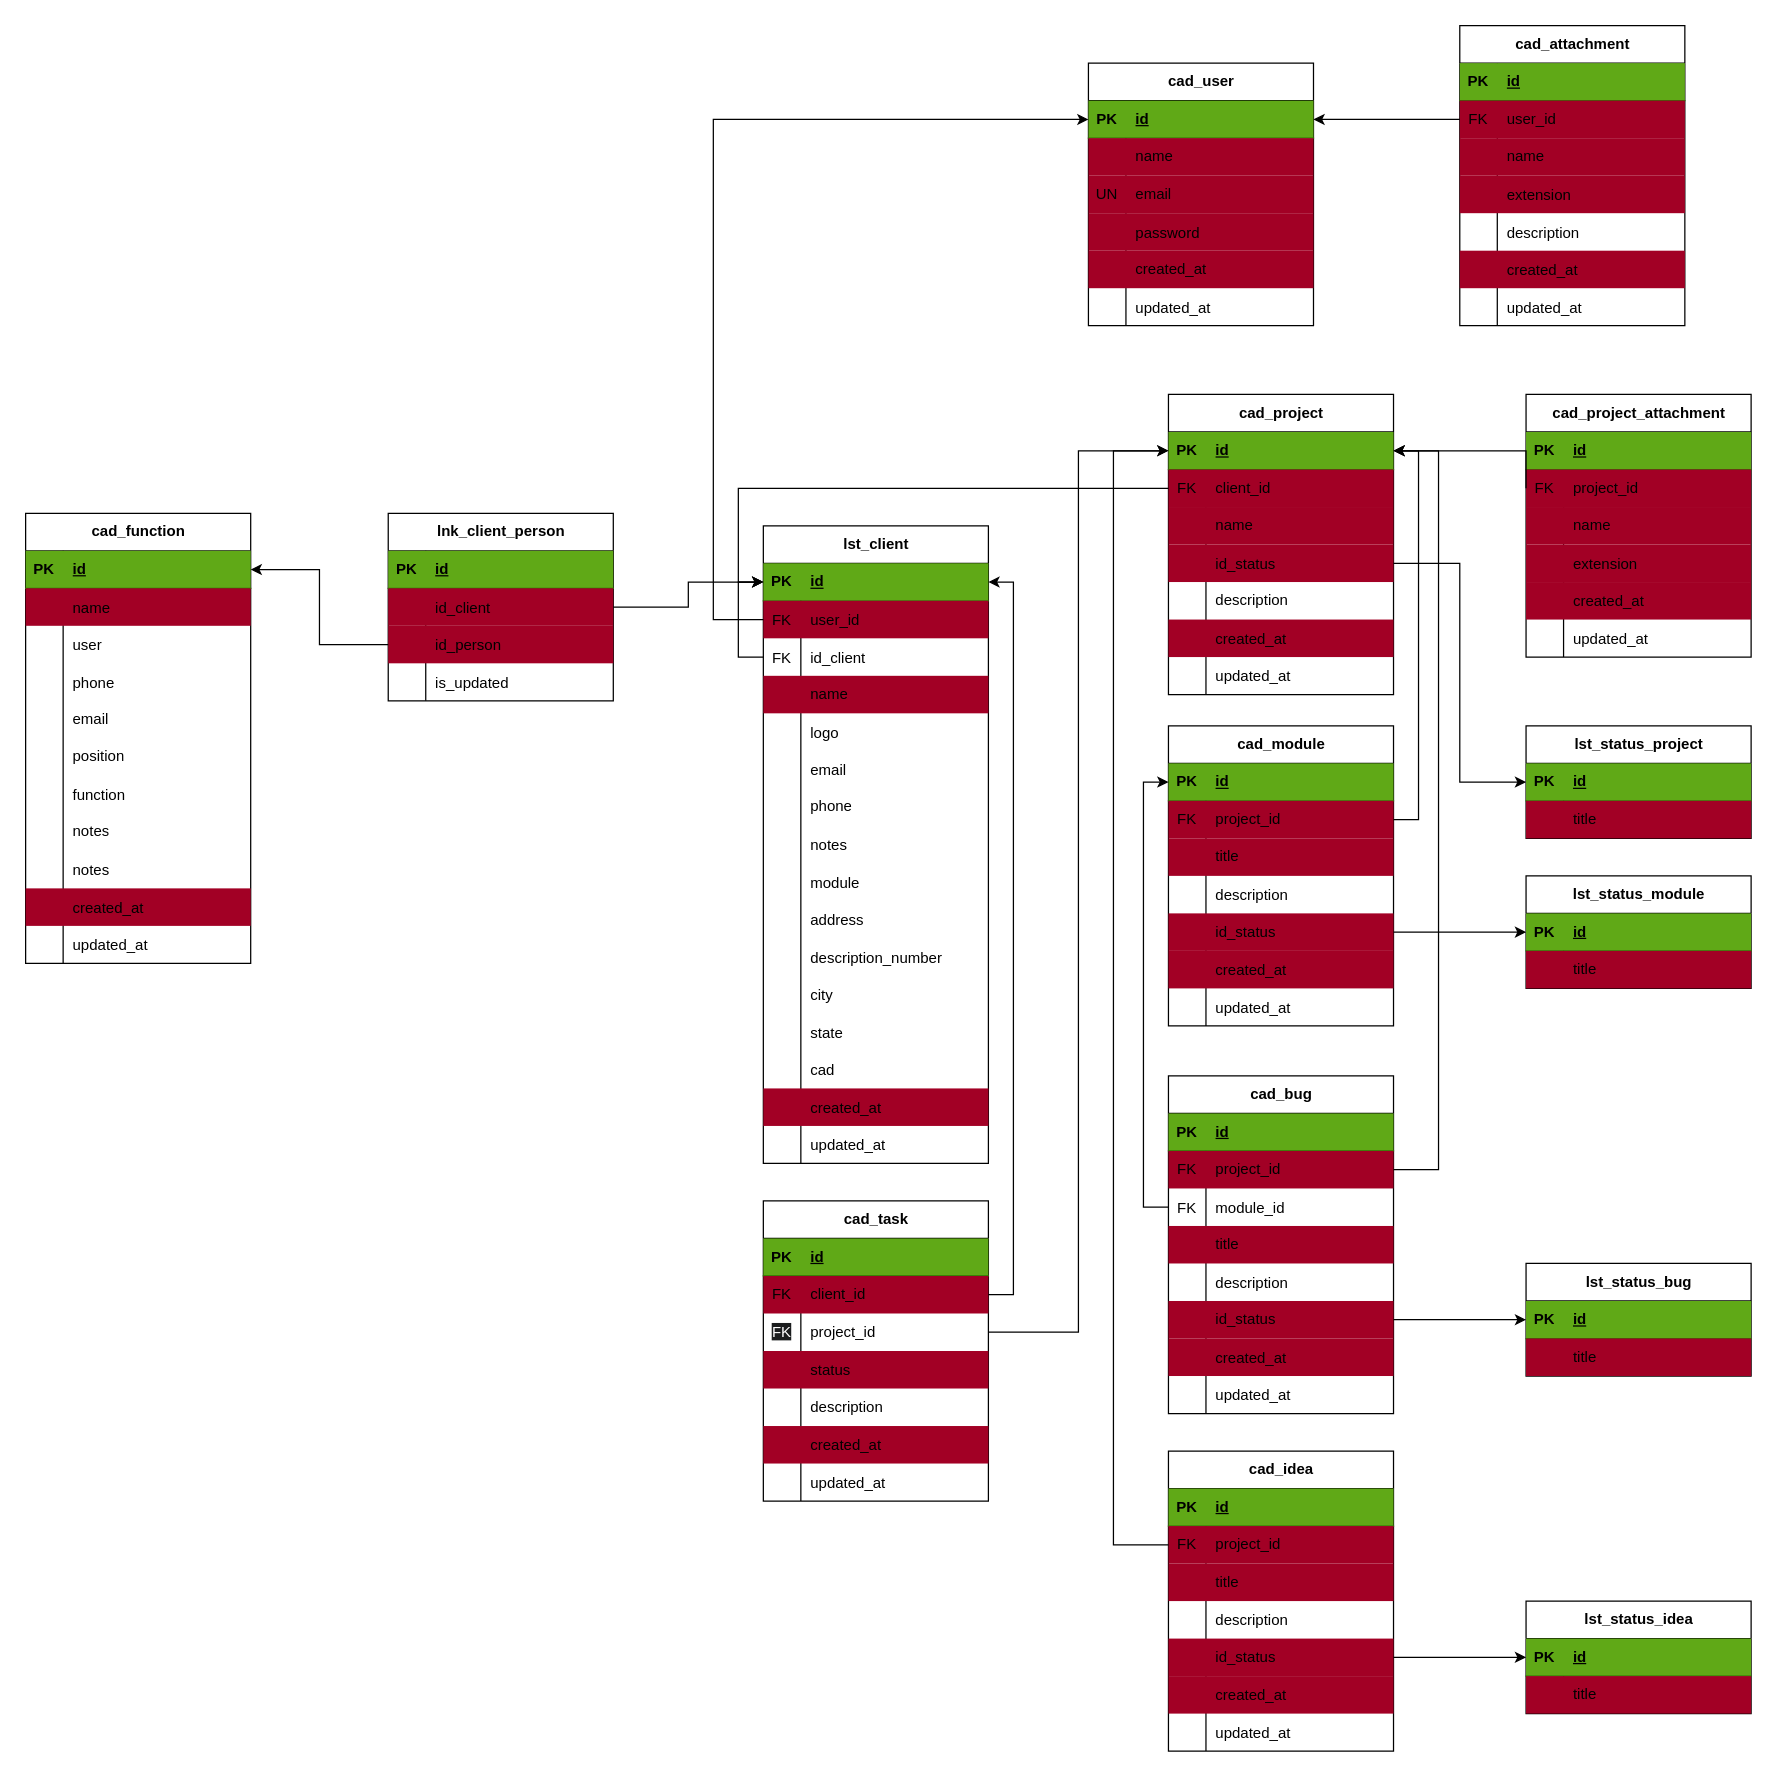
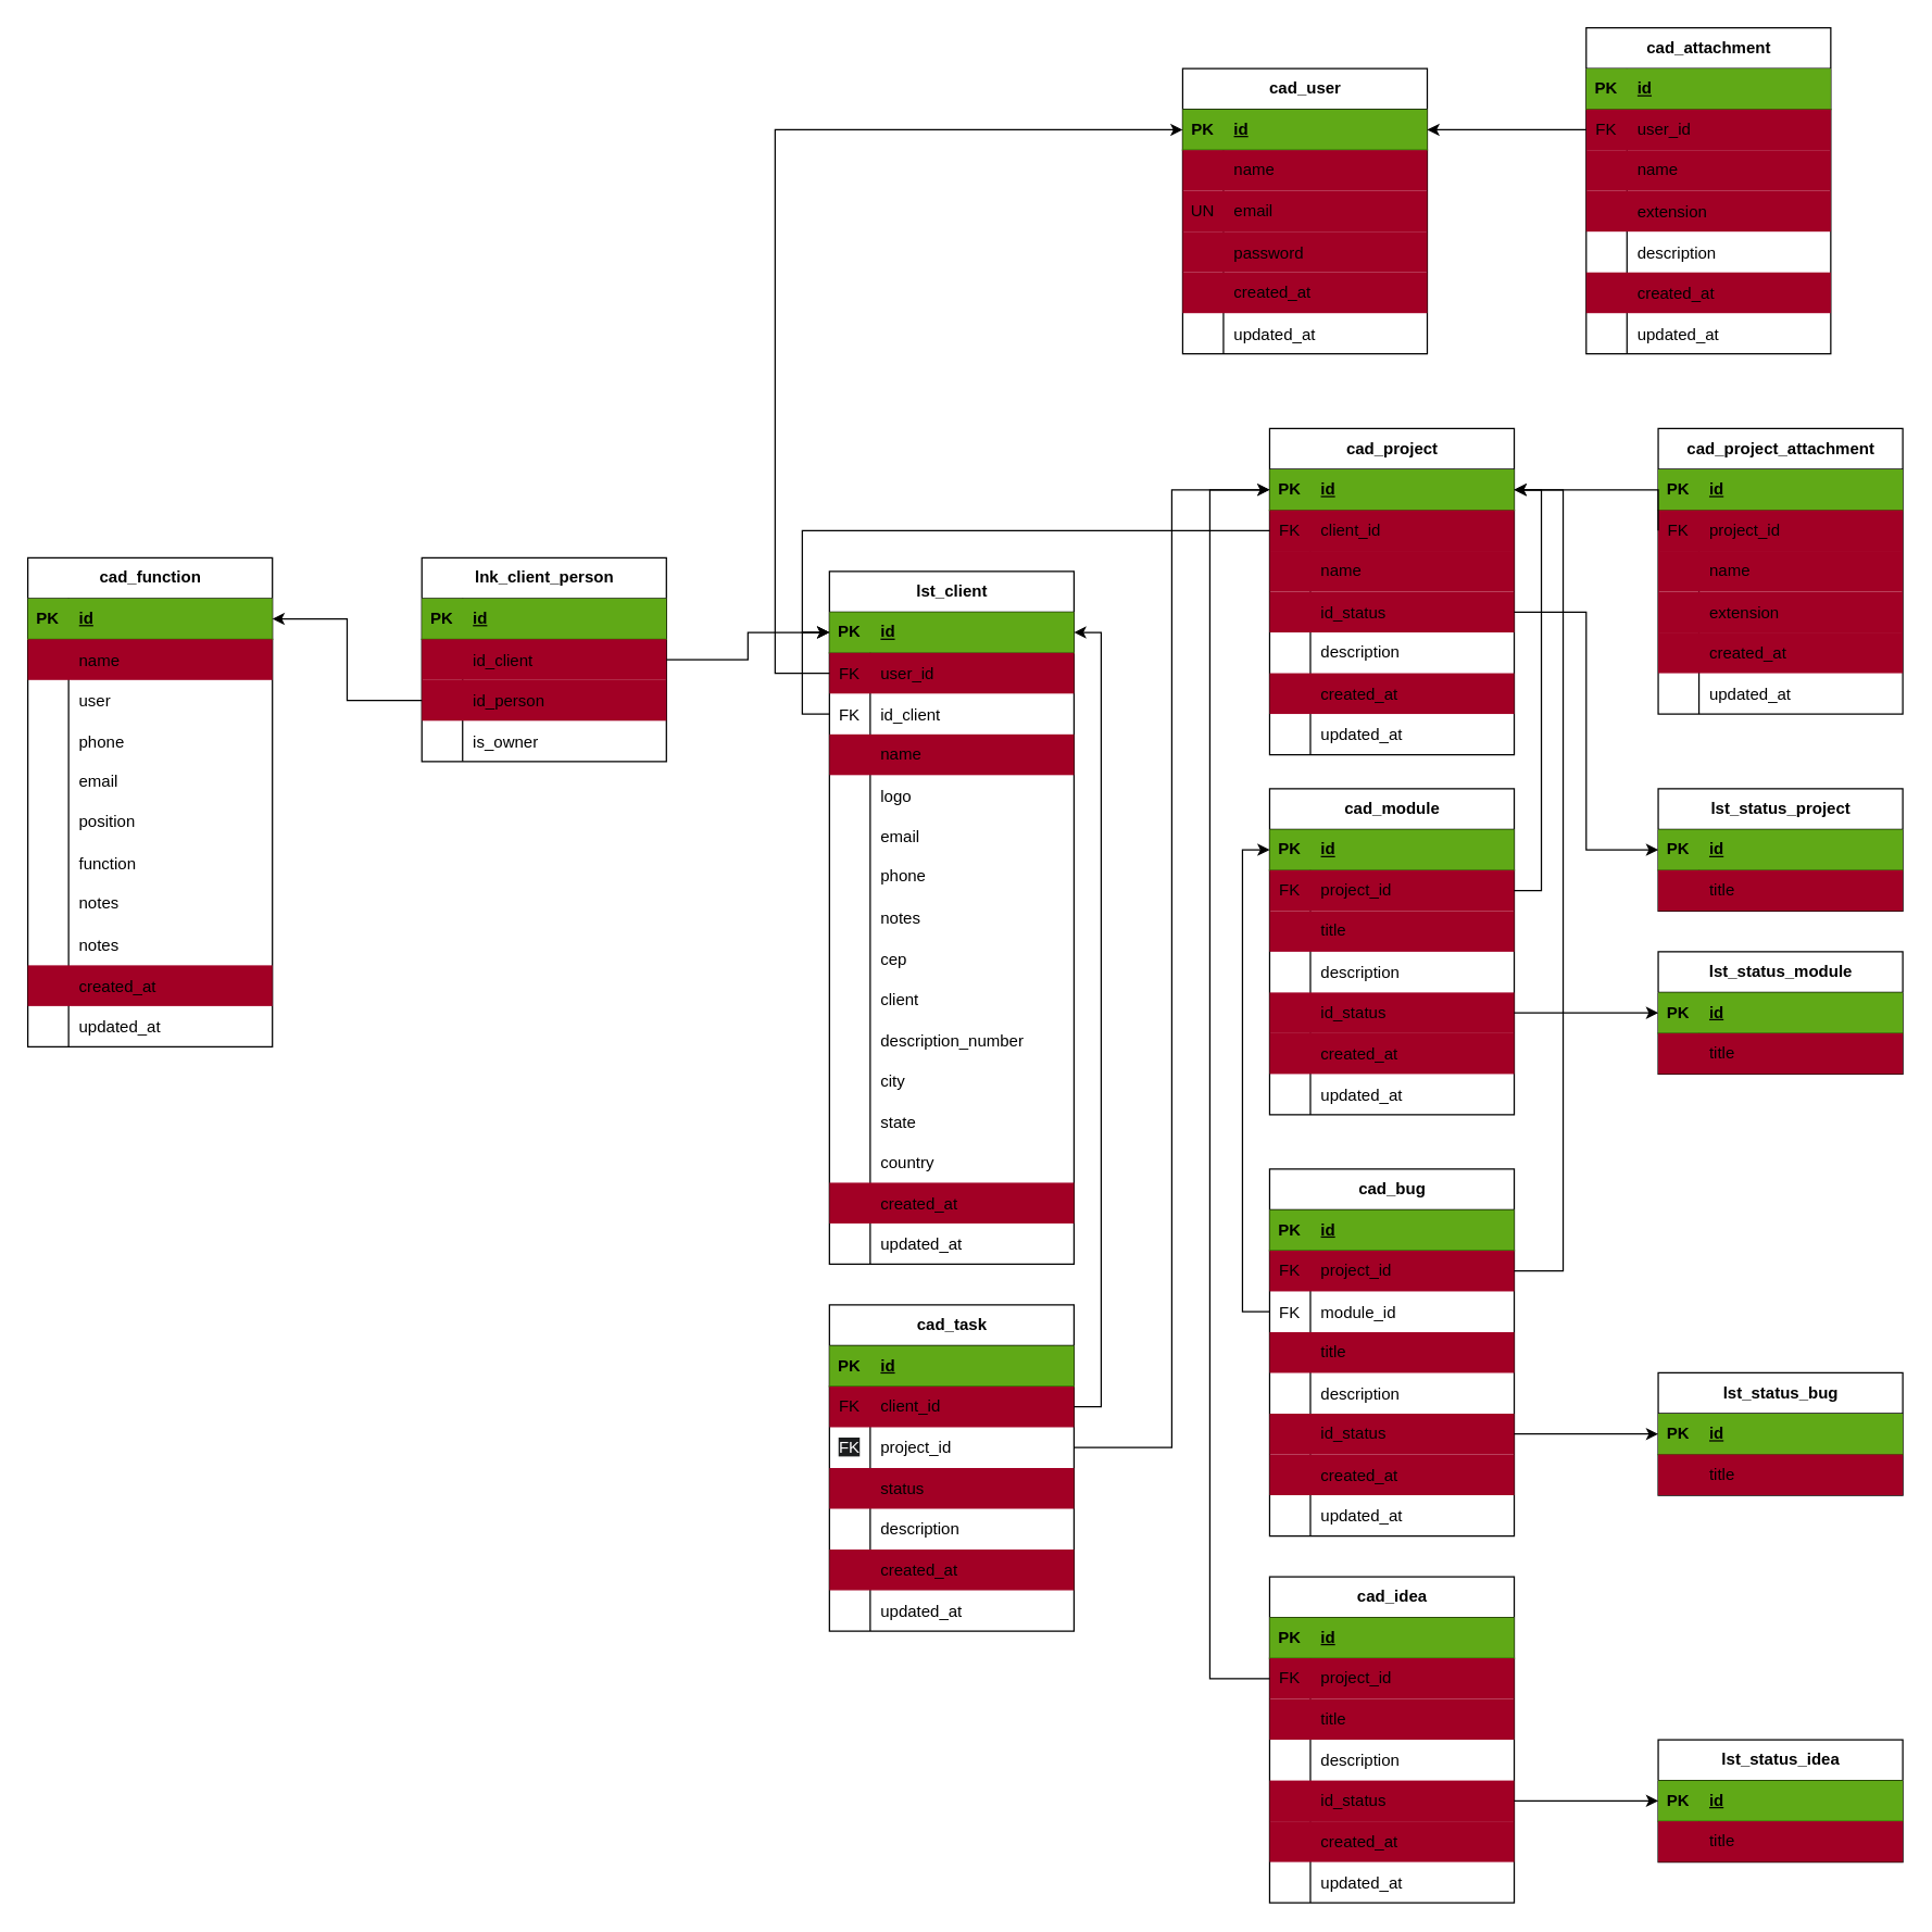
- <mxCell id="313" value="is_updated" style="shape=partialRectangle;connectable=0;fillColor=none;top=0;left=0;bottom=0;right=0;align=left;spacingLeft=6;overflow=hidden;" vertex="1" parent="311"><mxGeometry x="30" width="150" height="30" as="geometry"><mxRectangle width="150" height="30" as="alternateBounds" /></mxGeometry></mxCell>
+ <mxCell id="313" value="is_owner" style="shape=partialRectangle;connectable=0;fillColor=none;top=0;left=0;bottom=0;right=0;align=left;spacingLeft=6;overflow=hidden;" vertex="1" parent="311"><mxGeometry x="30" width="150" height="30" as="geometry"><mxRectangle width="150" height="30" as="alternateBounds" /></mxGeometry></mxCell>
- <mxCell id="48" value="module" style="shape=partialRectangle;connectable=0;fillColor=none;top=0;left=0;bottom=0;right=0;align=left;spacingLeft=6;overflow=hidden;" vertex="1" parent="46"><mxGeometry x="30" width="150" height="30" as="geometry"><mxRectangle width="150" height="30" as="alternateBounds" /></mxGeometry></mxCell>
+ <mxCell id="48" value="cep" style="shape=partialRectangle;connectable=0;fillColor=none;top=0;left=0;bottom=0;right=0;align=left;spacingLeft=6;overflow=hidden;" vertex="1" parent="46"><mxGeometry x="30" width="150" height="30" as="geometry"><mxRectangle width="150" height="30" as="alternateBounds" /></mxGeometry></mxCell>
- <mxCell id="51" value="address" style="shape=partialRectangle;connectable=0;fillColor=none;top=0;left=0;bottom=0;right=0;align=left;spacingLeft=6;overflow=hidden;" vertex="1" parent="49"><mxGeometry x="30" width="150" height="30" as="geometry"><mxRectangle width="150" height="30" as="alternateBounds" /></mxGeometry></mxCell>
+ <mxCell id="51" value="client" style="shape=partialRectangle;connectable=0;fillColor=none;top=0;left=0;bottom=0;right=0;align=left;spacingLeft=6;overflow=hidden;" vertex="1" parent="49"><mxGeometry x="30" width="150" height="30" as="geometry"><mxRectangle width="150" height="30" as="alternateBounds" /></mxGeometry></mxCell>
- <mxCell id="63" value="cad" style="shape=partialRectangle;connectable=0;fillColor=none;top=0;left=0;bottom=0;right=0;align=left;spacingLeft=6;overflow=hidden;" vertex="1" parent="61"><mxGeometry x="30" width="150" height="30" as="geometry"><mxRectangle width="150" height="30" as="alternateBounds" /></mxGeometry></mxCell>
+ <mxCell id="63" value="country" style="shape=partialRectangle;connectable=0;fillColor=none;top=0;left=0;bottom=0;right=0;align=left;spacingLeft=6;overflow=hidden;" vertex="1" parent="61"><mxGeometry x="30" width="150" height="30" as="geometry"><mxRectangle width="150" height="30" as="alternateBounds" /></mxGeometry></mxCell>
